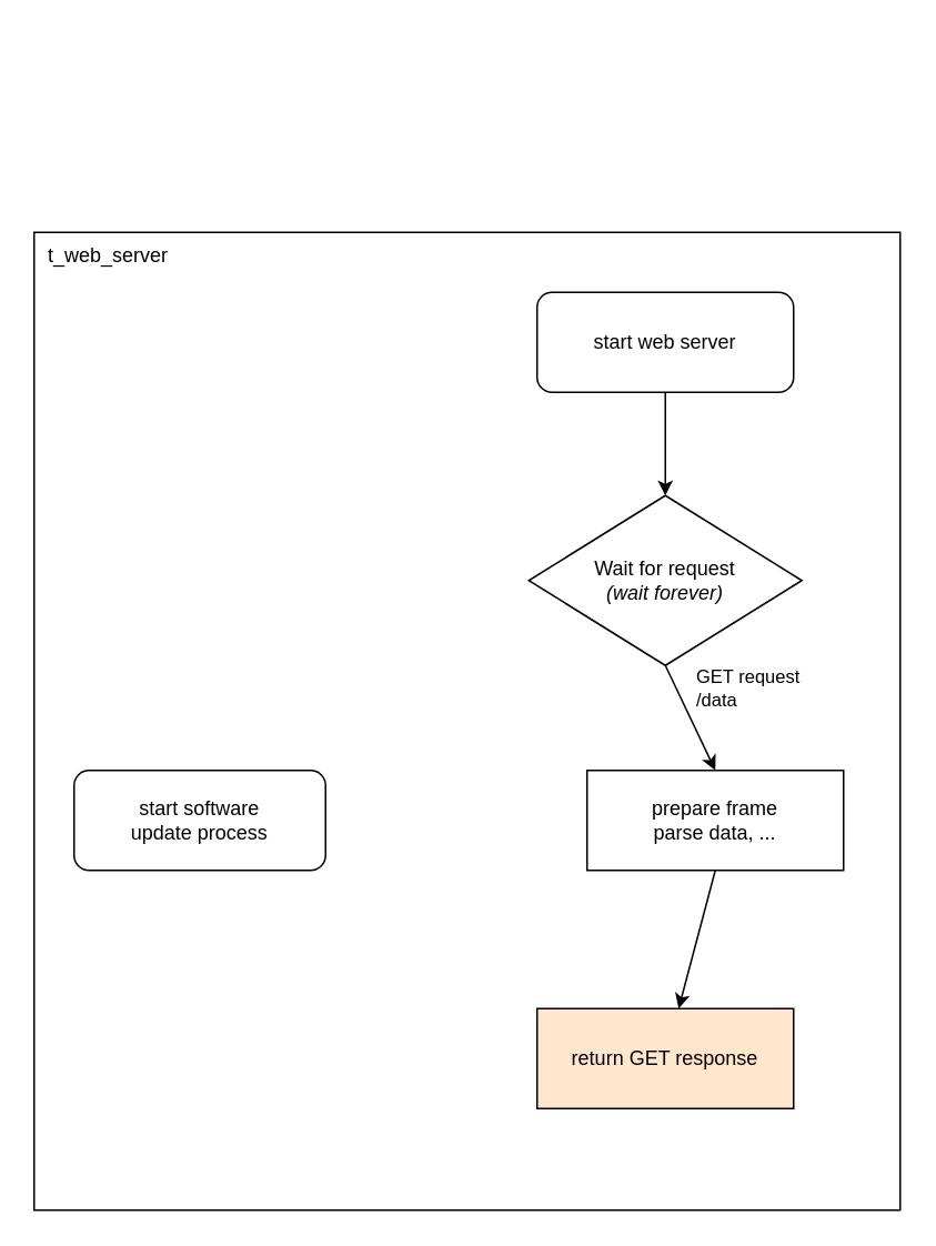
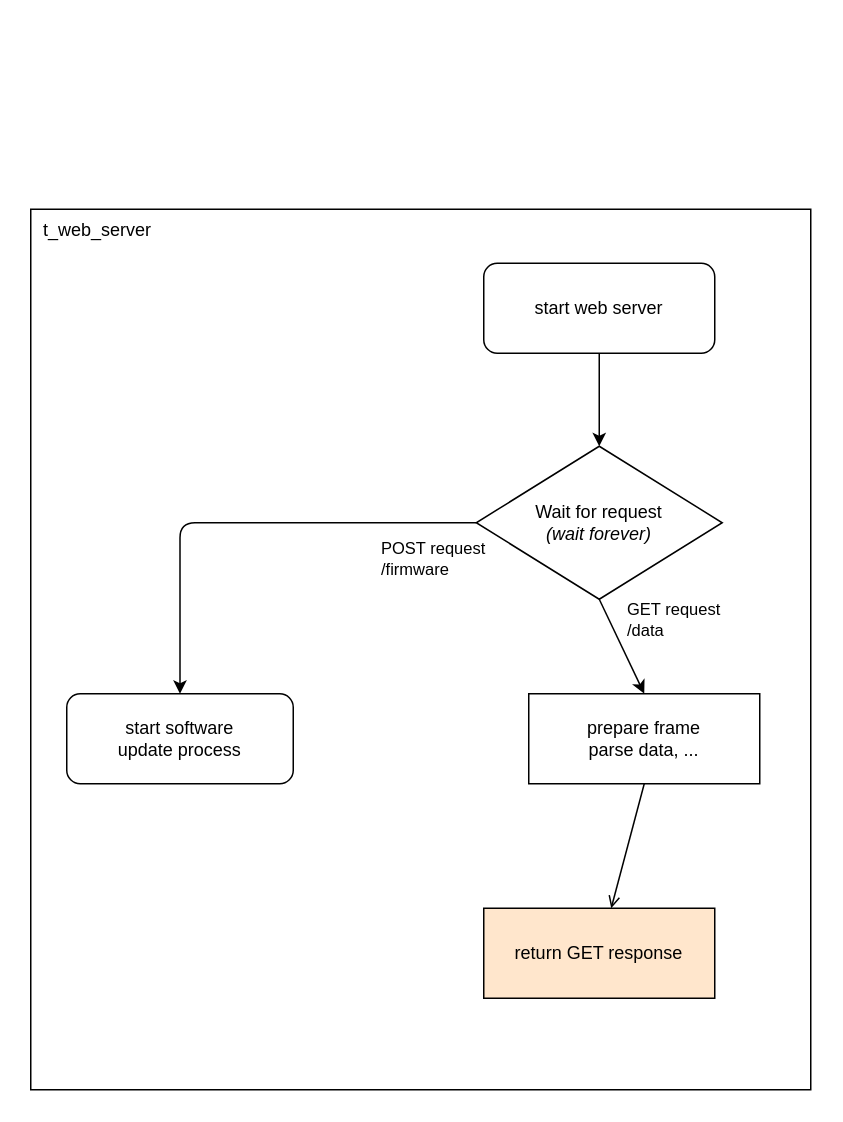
+ <mxCell id="10" style="edgeStyle=orthogonalEdgeStyle;html=1;exitX=0;exitY=0.5;exitDx=0;exitDy=0;entryX=0.5;entryY=0;entryDx=0;entryDy=0;" parent="1" source="12" target="13" edge="1"><mxGeometry relative="1" as="geometry" /></mxCell>
+ <mxCell id="11" value="POST request&lt;div&gt;/firmware&lt;/div&gt;" style="edgeLabel;html=1;align=left;verticalAlign=middle;resizable=0;points=[];" parent="10" vertex="1" connectable="0"><mxGeometry x="-0.495" y="-2" relative="1" as="geometry"><mxPoint x="14" y="25" as="offset" /></mxGeometry></mxCell>
- <mxCell id="5" style="edgeStyle=none;html=1;exitX=0.5;exitY=1;exitDx=0;exitDy=0;" parent="1" source="6" target="7" edge="1"><mxGeometry relative="1" as="geometry" /></mxCell>
+ <mxCell id="5" style="edgeStyle=none;html=1;exitX=0.5;exitY=1;exitDx=0;exitDy=0;endArrow=open;" parent="1" source="6" target="7" edge="1"><mxGeometry relative="1" as="geometry" /></mxCell>
